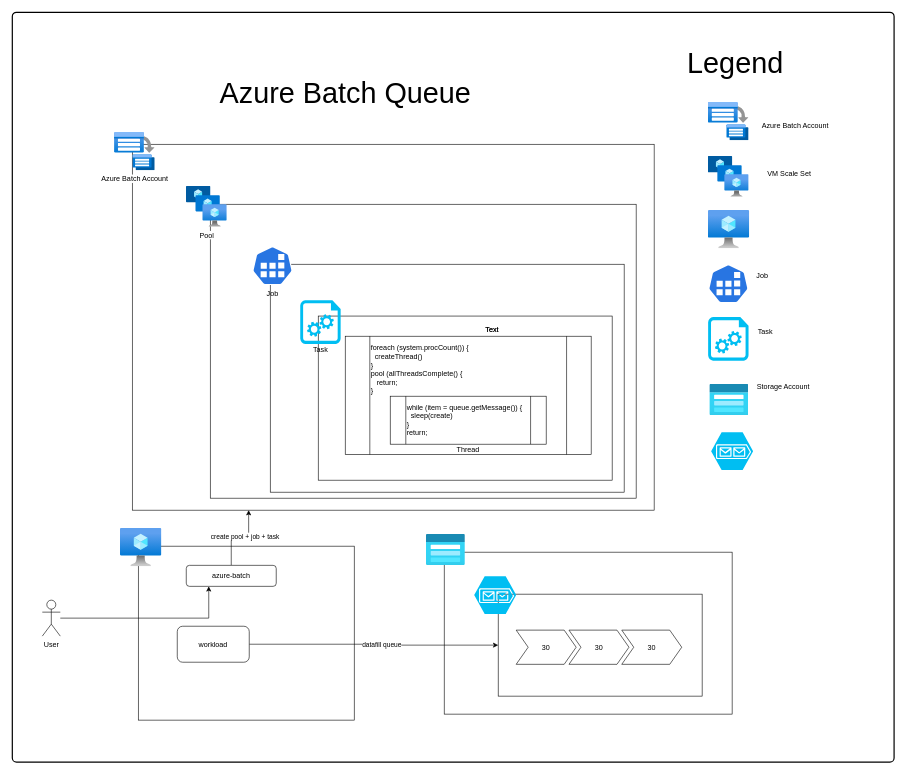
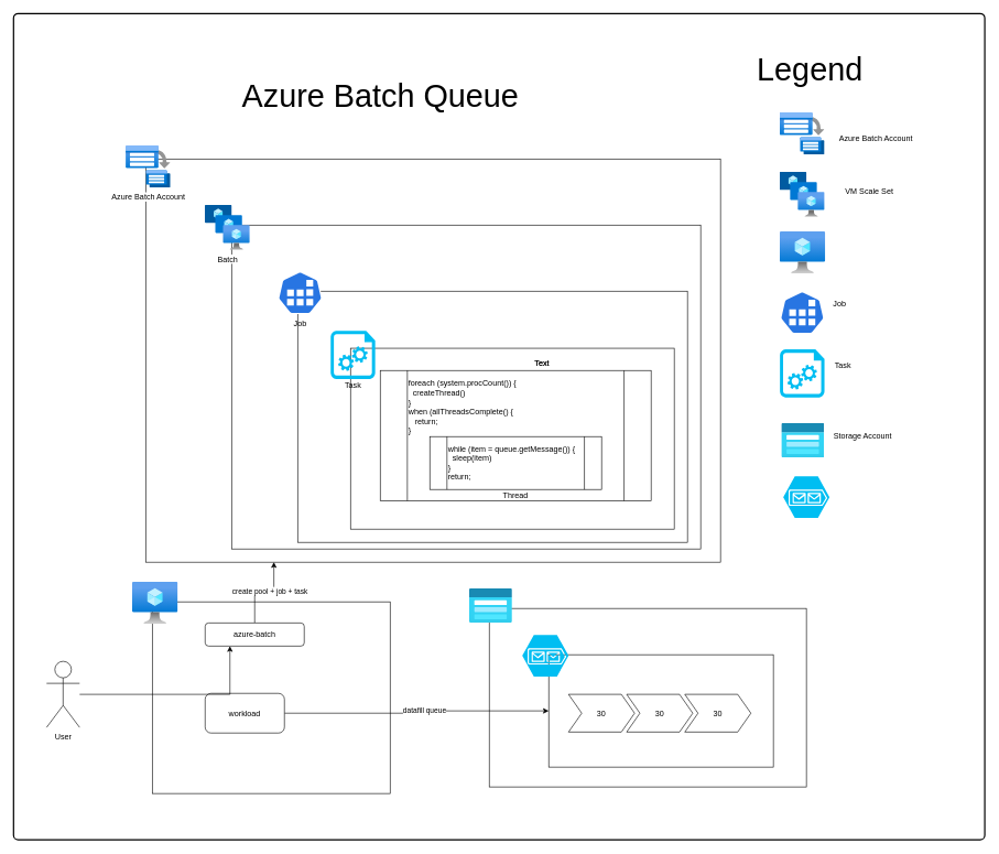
- <mxCell id="37" value="&lt;font style=&quot;font-size: 48px&quot;&gt;Azure Batch Queue&lt;/font&gt;" style="text;html=1;align=center;verticalAlign=middle;resizable=0;points=[];autosize=1;" vertex="1" parent="35"><mxGeometry x="360" y="140" width="430" height="30" as="geometry" /></mxCell>
+ <mxCell id="37" value="&lt;font style=&quot;font-size: 48px&quot;&gt;Azure Batch Queue&lt;/font&gt;" style="text;html=1;align=center;verticalAlign=middle;resizable=0;points=[];autosize=1;" vertex="1" parent="35"><mxGeometry x="360" y="130" width="430" height="30" as="geometry" /></mxCell>
- <mxCell id="39" value="Pool" style="aspect=fixed;html=1;points=[];align=center;image;fontSize=12;image=img/lib/azure2/compute/VM_Scale_Sets.svg;" vertex="1" parent="35"><mxGeometry x="310" y="310" width="68" height="68" as="geometry" /></mxCell>
+ <mxCell id="39" value="Batch" style="aspect=fixed;html=1;points=[];align=center;image;fontSize=12;image=img/lib/azure2/compute/VM_Scale_Sets.svg;" vertex="1" parent="35"><mxGeometry x="310" y="310" width="68" height="68" as="geometry" /></mxCell>
- <mxCell id="50" value="Storage Account" style="text;html=1;align=center;verticalAlign=middle;resizable=0;points=[];autosize=1;" vertex="1" parent="43"><mxGeometry x="120" y="545" width="100" height="20" as="geometry" /></mxCell>
+ <mxCell id="50" value="Storage Account" style="text;html=1;align=center;verticalAlign=middle;resizable=0;points=[];autosize=1;" vertex="1" parent="43"><mxGeometry x="120" y="560" width="100" height="20" as="geometry" /></mxCell>
- <mxCell id="28" value="foreach (system.procCount()) {&lt;br&gt;&amp;nbsp; createThread()&lt;br&gt;}&lt;br&gt;pool (allThreadsComplete() {&lt;br&gt;&amp;nbsp; &amp;nbsp;return;&lt;br&gt;}&lt;br&gt;&lt;br&gt;&lt;br&gt;&lt;br&gt;&lt;br&gt;&lt;br&gt;&lt;br&gt;" style="shape=process;whiteSpace=wrap;html=1;backgroundOutline=1;align=left;" vertex="1" parent="1"><mxGeometry x="575" y="560" width="410" height="197.22" as="geometry" /></mxCell>
+ <mxCell id="28" value="foreach (system.procCount()) {&lt;br&gt;&amp;nbsp; createThread()&lt;br&gt;}&lt;br&gt;when (allThreadsComplete() {&lt;br&gt;&amp;nbsp; &amp;nbsp;return;&lt;br&gt;}&lt;br&gt;&lt;br&gt;&lt;br&gt;&lt;br&gt;&lt;br&gt;&lt;br&gt;&lt;br&gt;" style="shape=process;whiteSpace=wrap;html=1;backgroundOutline=1;align=left;" vertex="1" parent="1"><mxGeometry x="575" y="560" width="410" height="197.22" as="geometry" /></mxCell>
- <mxCell id="33" value="while (item = queue.getMessage()) {&lt;br&gt;&amp;nbsp; sleep(create)&lt;br&gt;}&lt;br&gt;return;" style="shape=process;whiteSpace=wrap;html=1;backgroundOutline=1;align=left;" vertex="1" parent="32"><mxGeometry width="260" height="80" as="geometry" /></mxCell>
+ <mxCell id="33" value="while (item = queue.getMessage()) {&lt;br&gt;&amp;nbsp; sleep(item)&lt;br&gt;}&lt;br&gt;return;" style="shape=process;whiteSpace=wrap;html=1;backgroundOutline=1;align=left;" vertex="1" parent="32"><mxGeometry width="260" height="80" as="geometry" /></mxCell>
- <mxCell id="36" value="User" style="shape=umlActor;verticalLabelPosition=bottom;verticalAlign=top;html=1;outlineConnect=0;" vertex="1" parent="35"><mxGeometry x="70" y="1000" width="30" height="60" as="geometry" /></mxCell>
+ <mxCell id="36" value="User" style="shape=umlActor;verticalLabelPosition=bottom;verticalAlign=top;html=1;outlineConnect=0;" vertex="1" parent="35"><mxGeometry x="70" y="1000" width="50" height="100" as="geometry" /></mxCell>
- <mxCell id="26" value="workload" style="rounded=1;whiteSpace=wrap;html=1;" vertex="1" parent="1"><mxGeometry x="295" y="1043.5" width="120" height="60" as="geometry" /></mxCell>
+ <mxCell id="26" value="workload" style="rounded=1;whiteSpace=wrap;html=1;" vertex="1" parent="1"><mxGeometry x="310" y="1048.5" width="120" height="60" as="geometry" /></mxCell>
